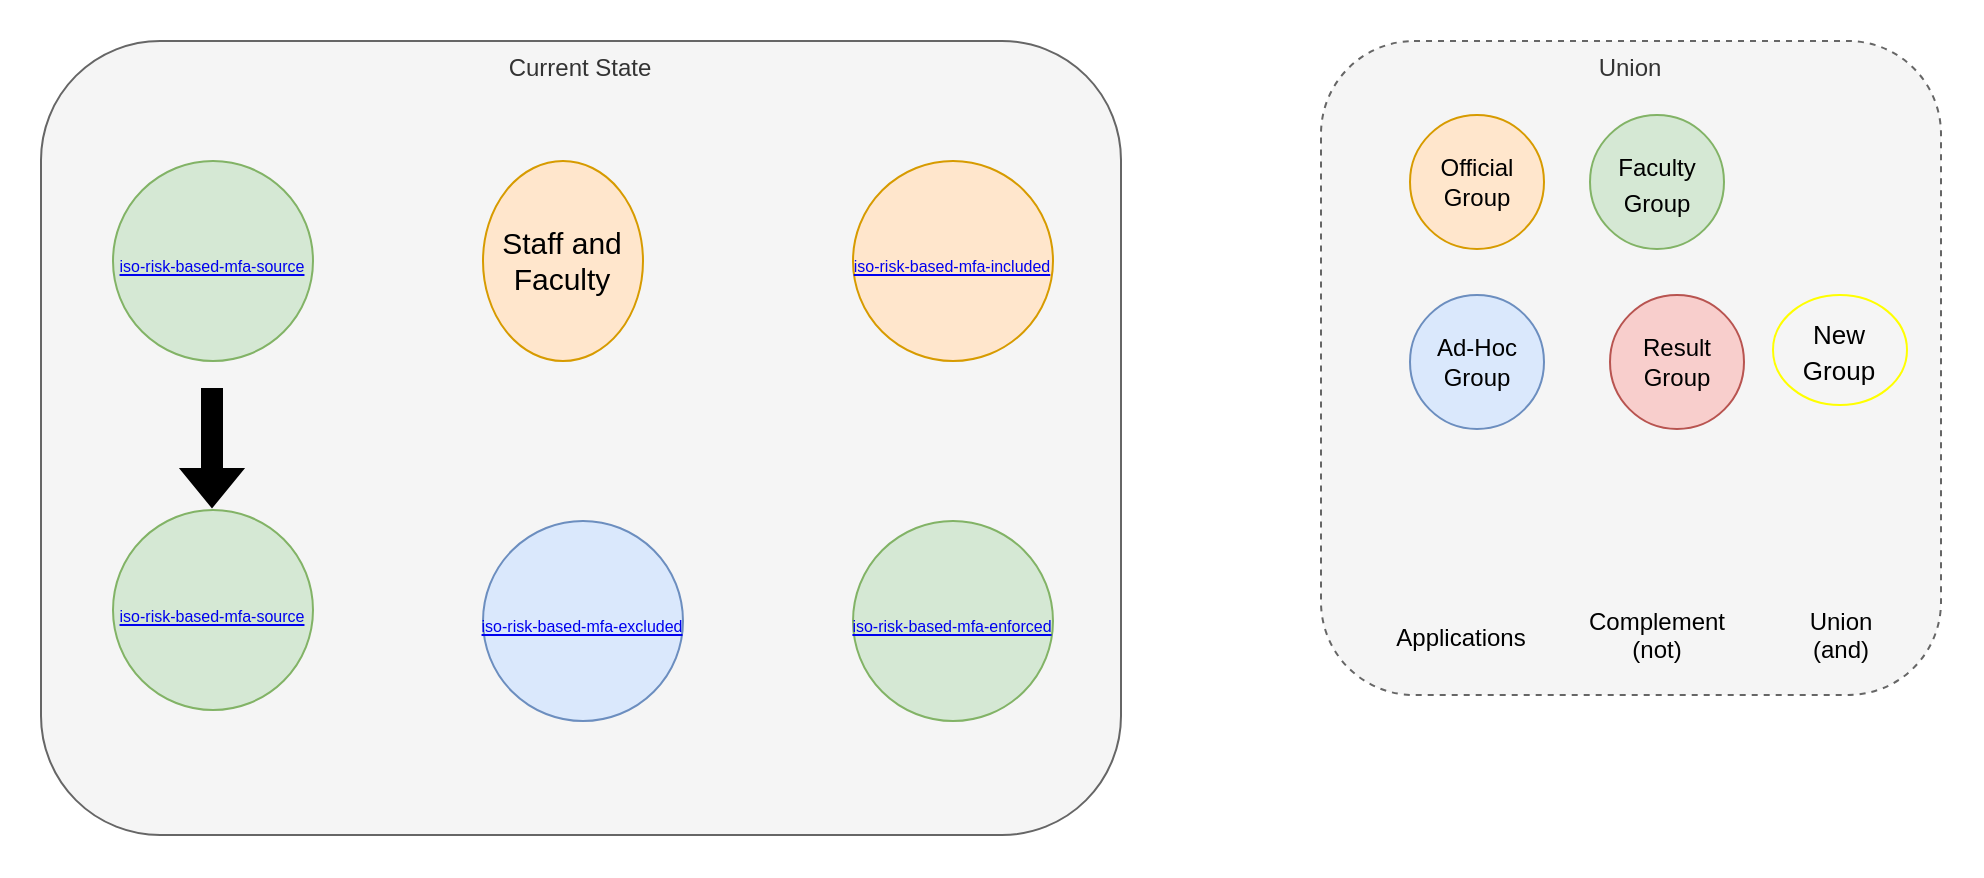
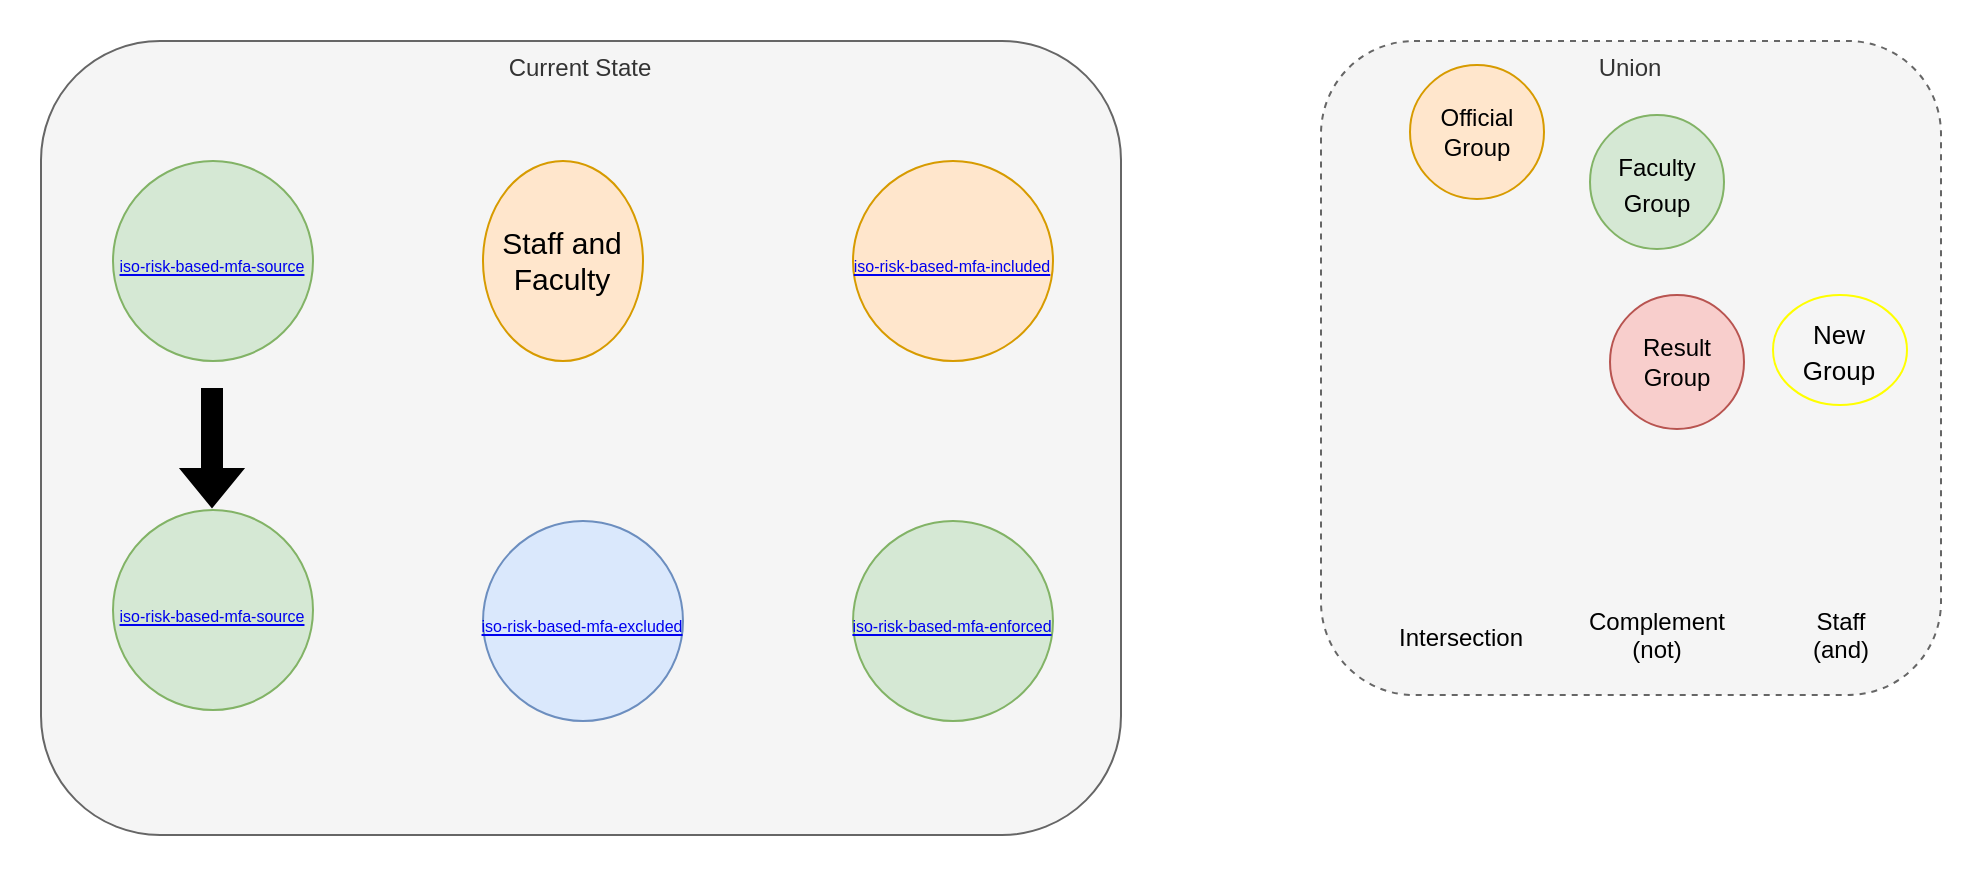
- <mxCell id="14" value="Official Group" style="ellipse;whiteSpace=wrap;html=1;aspect=fixed;fontSize=12;fillColor=#ffe6cc;strokeColor=#d79b00;" vertex="1" parent="1"><mxGeometry x="704.5" y="57" width="67" height="67" as="geometry" /></mxCell>
+ <mxCell id="14" value="Official Group" style="ellipse;whiteSpace=wrap;html=1;aspect=fixed;fontSize=12;fillColor=#ffe6cc;strokeColor=#d79b00;" vertex="1" parent="1"><mxGeometry x="704.5" y="32" width="67" height="67" as="geometry" /></mxCell>
- <mxCell id="16" value="Ad-Hoc Group" style="ellipse;whiteSpace=wrap;html=1;aspect=fixed;fontSize=12;fillColor=#dae8fc;strokeColor=#6c8ebf;" vertex="1" parent="1"><mxGeometry x="704.5" y="147" width="67" height="67" as="geometry" /></mxCell>
- <mxCell id="19" value="Union&lt;br&gt;(and)" style="shape=image;html=1;verticalAlign=top;verticalLabelPosition=bottom;labelBackgroundColor=none;imageAspect=0;aspect=fixed;image=https://cdn4.iconfinder.com/data/icons/ionicons/512/icon-ios7-plus-outline-128.png;fontSize=12;fontColor=default;fillColor=#B18754;" vertex="1" parent="1"><mxGeometry x="894.5" y="247" width="50" height="50" as="geometry" /></mxCell>
+ <mxCell id="19" value="Staff&lt;br&gt;(and)" style="shape=image;html=1;verticalAlign=top;verticalLabelPosition=bottom;labelBackgroundColor=none;imageAspect=0;aspect=fixed;image=https://cdn4.iconfinder.com/data/icons/ionicons/512/icon-ios7-plus-outline-128.png;fontSize=12;fontColor=default;fillColor=#B18754;" vertex="1" parent="1"><mxGeometry x="894.5" y="247" width="50" height="50" as="geometry" /></mxCell>
- <mxCell id="5" value="Applications" style="shape=image;html=1;verticalAlign=top;verticalLabelPosition=bottom;labelBackgroundColor=none;imageAspect=0;aspect=fixed;image=https://cdn0.iconfinder.com/data/icons/phosphor-regular-vol-3/256/intersect-128.png;fontSize=12;fontColor=default;fillColor=#B18754;" vertex="1" parent="1"><mxGeometry x="704.5" y="254.5" width="50" height="50" as="geometry" /></mxCell>
+ <mxCell id="5" value="Intersection" style="shape=image;html=1;verticalAlign=top;verticalLabelPosition=bottom;labelBackgroundColor=none;imageAspect=0;aspect=fixed;image=https://cdn0.iconfinder.com/data/icons/phosphor-regular-vol-3/256/intersect-128.png;fontSize=12;fontColor=default;fillColor=#B18754;" vertex="1" parent="1"><mxGeometry x="704.5" y="254.5" width="50" height="50" as="geometry" /></mxCell>
